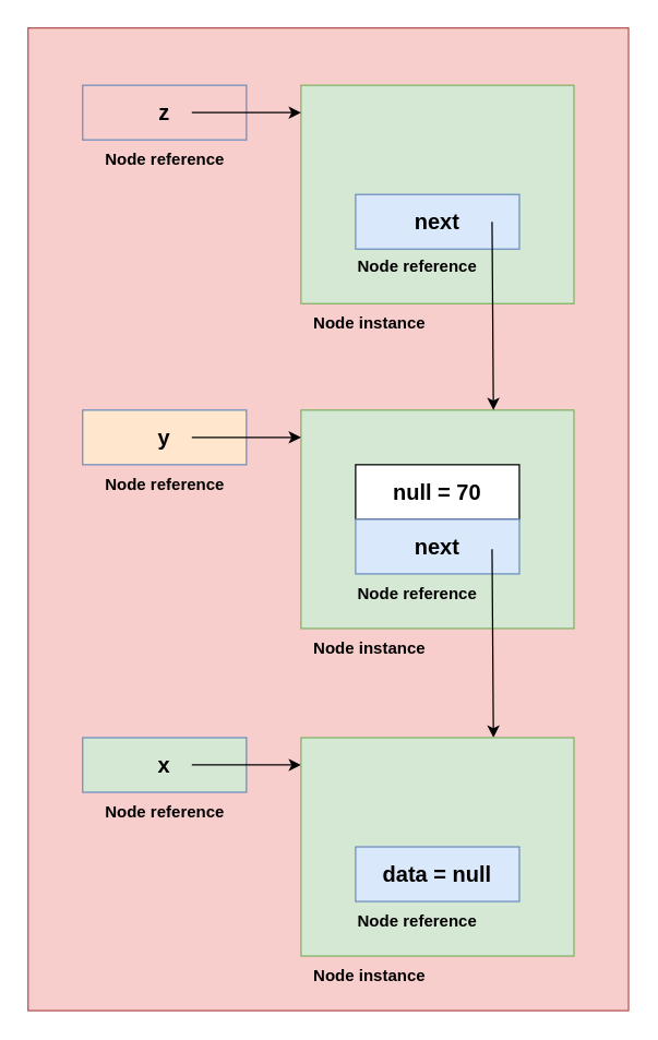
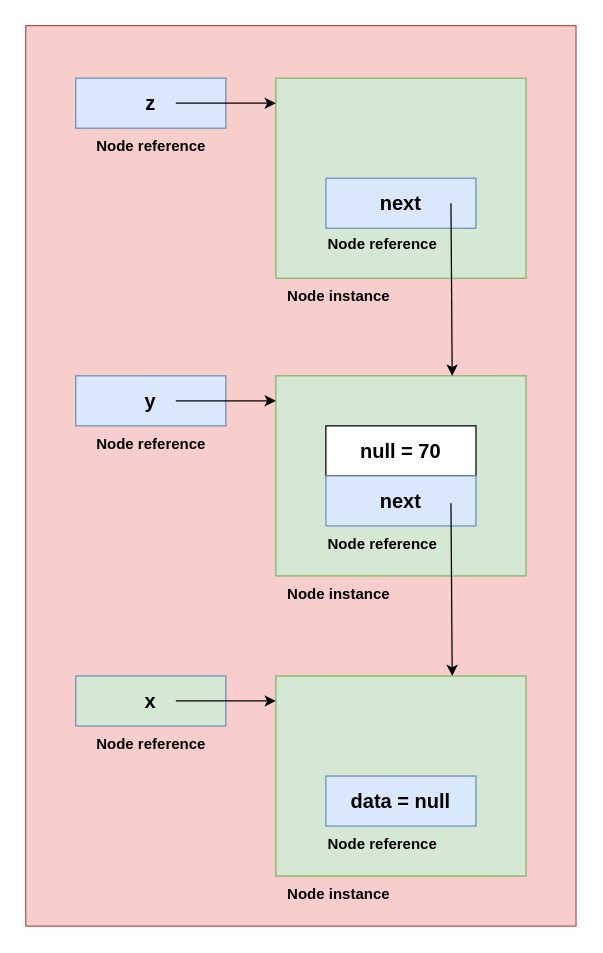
- <mxCell id="14" value="z" style="rounded=0;whiteSpace=wrap;html=1;fontSize=16;fillColor=#f8cecc;strokeColor=#6c8ebf;fontStyle=1;" parent="1" vertex="1"><mxGeometry x="60" y="62" width="120" height="40" as="geometry" /></mxCell>
+ <mxCell id="14" value="z" style="rounded=0;whiteSpace=wrap;html=1;fontSize=16;fillColor=#dae8fc;strokeColor=#6c8ebf;fontStyle=1" parent="1" vertex="1"><mxGeometry x="60" y="62" width="120" height="40" as="geometry" /></mxCell>
- <mxCell id="4" value="y" style="rounded=0;whiteSpace=wrap;html=1;fontSize=16;fillColor=#ffe6cc;strokeColor=#6c8ebf;fontStyle=1;" parent="1" vertex="1"><mxGeometry x="60" y="300" width="120" height="40" as="geometry" /></mxCell>
+ <mxCell id="4" value="y" style="rounded=0;whiteSpace=wrap;html=1;fontSize=16;fillColor=#dae8fc;strokeColor=#6c8ebf;fontStyle=1" parent="1" vertex="1"><mxGeometry x="60" y="300" width="120" height="40" as="geometry" /></mxCell>
